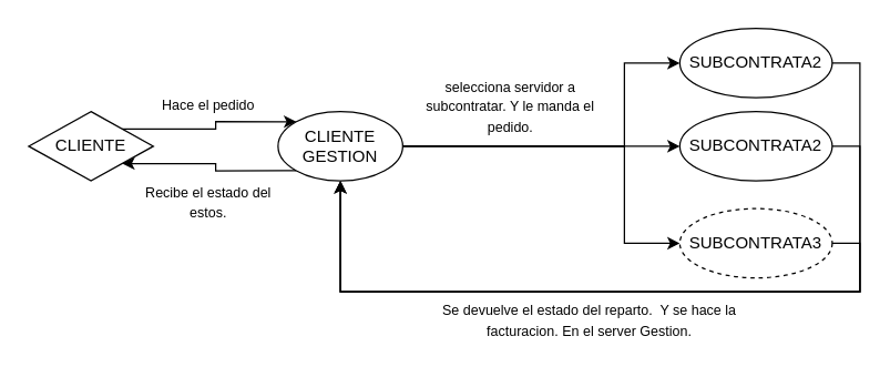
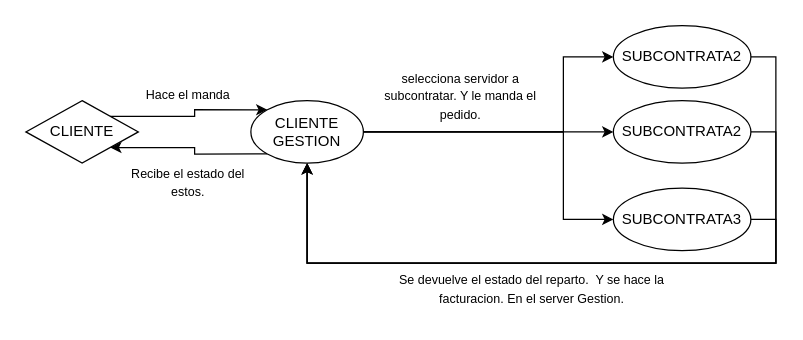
- <mxCell id="15" value="&lt;font style=&quot;font-size: 10px;&quot;&gt;Hace el pedido&lt;/font&gt;" style="text;html=1;strokeColor=none;fillColor=none;align=center;verticalAlign=middle;whiteSpace=wrap;rounded=0;" vertex="1" parent="1"><mxGeometry x="110" y="60" width="80" height="30" as="geometry" /></mxCell>
+ <mxCell id="15" value="&lt;font style=&quot;font-size: 10px;&quot;&gt;Hace el manda&lt;/font&gt;" style="text;html=1;strokeColor=none;fillColor=none;align=center;verticalAlign=middle;whiteSpace=wrap;rounded=0;" vertex="1" parent="1"><mxGeometry x="110" y="60" width="80" height="30" as="geometry" /></mxCell>
- <mxCell id="14" value="SUBCONTRATA3" style="ellipse;whiteSpace=wrap;html=1;dashed=1;" vertex="1" parent="1"><mxGeometry x="490" y="150" width="110" height="50" as="geometry" /></mxCell>
+ <mxCell id="14" value="SUBCONTRATA3" style="ellipse;whiteSpace=wrap;html=1;" vertex="1" parent="1"><mxGeometry x="490" y="150" width="110" height="50" as="geometry" /></mxCell>
